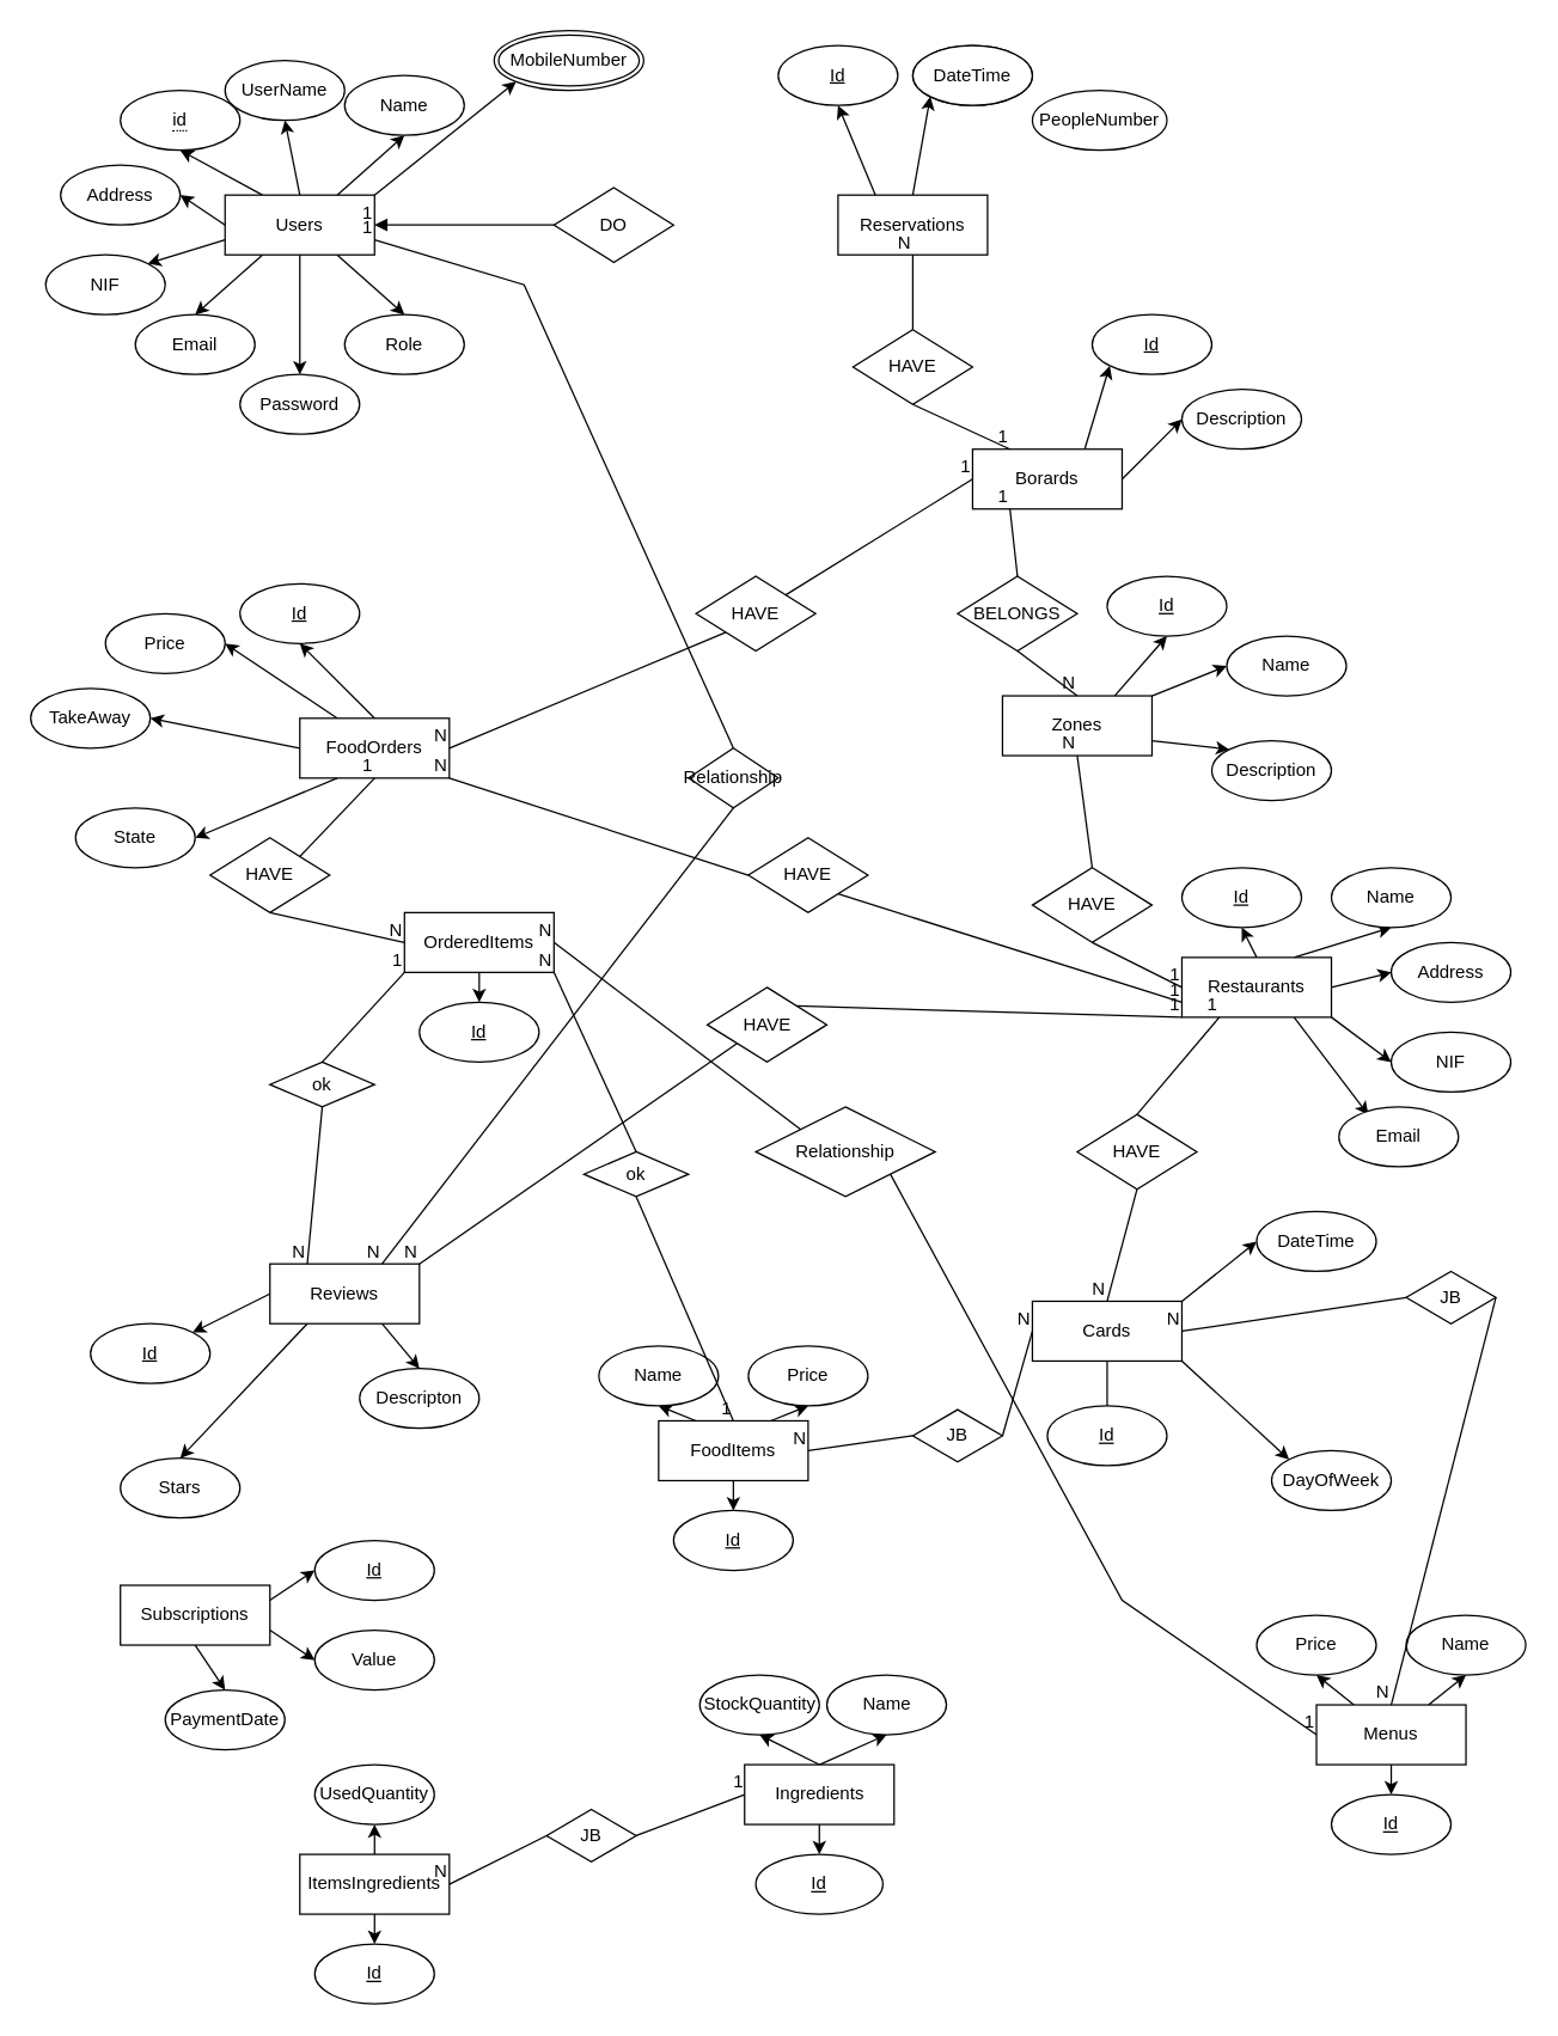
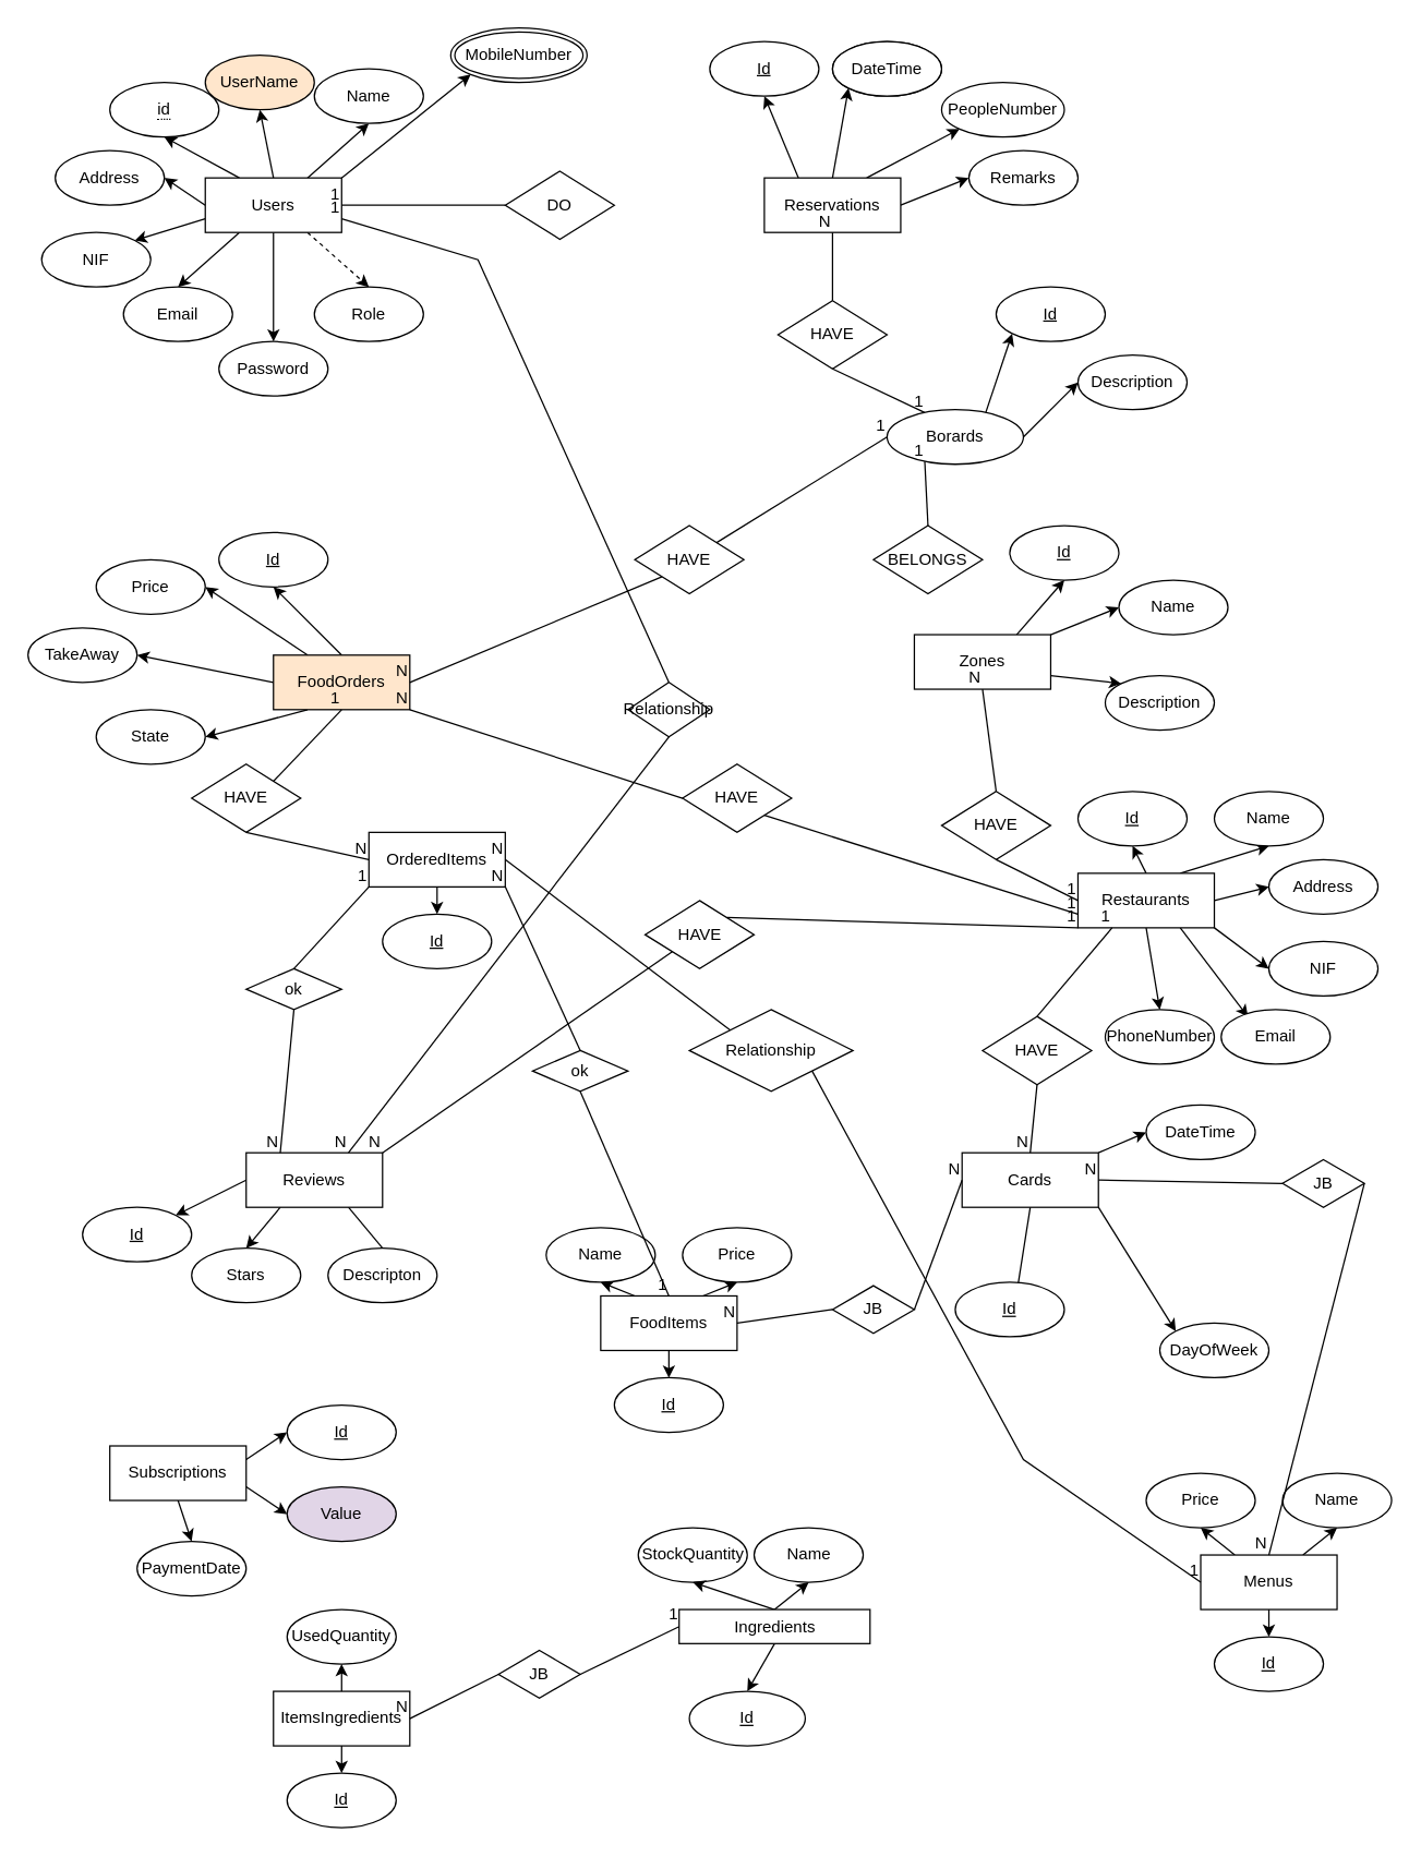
- <mxCell id="13" value="UserName" style="ellipse;whiteSpace=wrap;html=1;align=center;" parent="1" vertex="1"><mxGeometry x="150" y="40" width="80" height="40" as="geometry" /></mxCell>
+ <mxCell id="13" value="UserName" style="ellipse;whiteSpace=wrap;html=1;align=center;fillColor=#ffe6cc;" parent="1" vertex="1"><mxGeometry x="150" y="40" width="80" height="40" as="geometry" /></mxCell>
+ <mxCell id="23" style="edgeStyle=none;rounded=0;orthogonalLoop=1;jettySize=auto;html=1;exitX=0.75;exitY=0;exitDx=0;exitDy=0;entryX=0;entryY=1;entryDx=0;entryDy=0;" parent="1" source="25" target="29" edge="1"><mxGeometry relative="1" as="geometry" /></mxCell>
+ <mxCell id="30" value="Remarks" style="ellipse;whiteSpace=wrap;html=1;align=center;" parent="1" vertex="1"><mxGeometry x="710" y="110" width="80" height="40" as="geometry" /></mxCell>
+ <mxCell id="24" style="edgeStyle=none;rounded=0;orthogonalLoop=1;jettySize=auto;html=1;exitX=1;exitY=0.5;exitDx=0;exitDy=0;entryX=0;entryY=0.5;entryDx=0;entryDy=0;" parent="1" source="25" target="30" edge="1"><mxGeometry relative="1" as="geometry" /></mxCell>
- <mxCell id="117" value="" style="endArrow=block;html=1;rounded=0;entryX=1;entryY=0.5;entryDx=0;entryDy=0;exitX=0;exitY=0.5;exitDx=0;exitDy=0;" edge="1" parent="1" source="116" target="11"><mxGeometry relative="1" as="geometry"><mxPoint x="340" y="310" as="sourcePoint" /><mxPoint x="500" y="310" as="targetPoint" /></mxGeometry></mxCell>
+ <mxCell id="117" value="" style="endArrow=none;html=1;rounded=0;entryX=1;entryY=0.5;entryDx=0;entryDy=0;exitX=0;exitY=0.5;exitDx=0;exitDy=0;" edge="1" parent="1" source="116" target="11"><mxGeometry relative="1" as="geometry"><mxPoint x="340" y="310" as="sourcePoint" /><mxPoint x="500" y="310" as="targetPoint" /></mxGeometry></mxCell>
- <mxCell id="9" style="edgeStyle=none;rounded=0;orthogonalLoop=1;jettySize=auto;html=1;exitX=0.75;exitY=1;exitDx=0;exitDy=0;entryX=0.5;entryY=0;entryDx=0;entryDy=0;" parent="1" source="11" target="19" edge="1"><mxGeometry relative="1" as="geometry" /></mxCell>
+ <mxCell id="9" style="edgeStyle=none;rounded=0;orthogonalLoop=1;jettySize=auto;html=1;exitX=0.75;exitY=1;exitDx=0;exitDy=0;entryX=0.5;entryY=0;entryDx=0;entryDy=0;dashed=1;" parent="1" source="11" target="19" edge="1"><mxGeometry relative="1" as="geometry" /></mxCell>
- <mxCell id="33" value="Borards" style="whiteSpace=wrap;html=1;align=center;" parent="1" vertex="1"><mxGeometry x="650" y="300" width="100" height="40" as="geometry" /></mxCell>
+ <mxCell id="33" value="Borards" style="ellipse;whiteSpace=wrap;html=1;align=center;" parent="1" vertex="1"><mxGeometry x="650" y="300" width="100" height="40" as="geometry" /></mxCell>
- <mxCell id="125" value="" style="endArrow=none;html=1;rounded=0;entryX=0.5;entryY=0;entryDx=0;entryDy=0;exitX=0.5;exitY=1;exitDx=0;exitDy=0;" edge="1" parent="1" source="124" target="39"><mxGeometry relative="1" as="geometry"><mxPoint x="560" y="450" as="sourcePoint" /><mxPoint x="720" y="450" as="targetPoint" /></mxGeometry></mxCell>
- <mxCell id="126" value="N" style="resizable=0;html=1;whiteSpace=wrap;align=right;verticalAlign=bottom;" connectable="0" vertex="1" parent="125"><mxGeometry x="1" relative="1" as="geometry" /></mxCell>
- <mxCell id="81" value="FoodOrders" style="whiteSpace=wrap;html=1;align=center;" parent="1" vertex="1"><mxGeometry x="200" y="480" width="100" height="40" as="geometry" /></mxCell>
+ <mxCell id="81" value="FoodOrders" style="whiteSpace=wrap;html=1;align=center;fillColor=#ffe6cc;" parent="1" vertex="1"><mxGeometry x="200" y="480" width="100" height="40" as="geometry" /></mxCell>
- <mxCell id="83" value="State" style="ellipse;whiteSpace=wrap;html=1;align=center;" parent="1" vertex="1"><mxGeometry x="50" y="540" width="80" height="40" as="geometry" /></mxCell>
+ <mxCell id="83" value="State" style="ellipse;whiteSpace=wrap;html=1;align=center;" parent="1" vertex="1"><mxGeometry x="70" y="520" width="80" height="40" as="geometry" /></mxCell>
+ <mxCell id="48" style="edgeStyle=none;rounded=0;orthogonalLoop=1;jettySize=auto;html=1;exitX=0.5;exitY=1;exitDx=0;exitDy=0;entryX=0.5;entryY=0;entryDx=0;entryDy=0;" parent="1" source="49" target="52" edge="1"><mxGeometry relative="1" as="geometry" /></mxCell>
+ <mxCell id="52" value="PhoneNumber" style="ellipse;whiteSpace=wrap;html=1;align=center;" parent="1" vertex="1"><mxGeometry x="810" y="740" width="80" height="40" as="geometry" /></mxCell>
- <mxCell id="59" value="Cards" style="whiteSpace=wrap;html=1;align=center;" parent="1" vertex="1"><mxGeometry x="690" y="870" width="100" height="40" as="geometry" /></mxCell>
+ <mxCell id="59" value="Cards" style="whiteSpace=wrap;html=1;align=center;" parent="1" vertex="1"><mxGeometry x="705" y="845" width="100" height="40" as="geometry" /></mxCell>
- <mxCell id="70" style="edgeStyle=none;rounded=0;orthogonalLoop=1;jettySize=auto;html=1;exitX=0.75;exitY=1;exitDx=0;exitDy=0;entryX=0.5;entryY=0;entryDx=0;entryDy=0;" parent="1" source="73" target="76" edge="1"><mxGeometry relative="1" as="geometry" /></mxCell>
+ <mxCell id="70" style="edgeStyle=none;rounded=0;orthogonalLoop=1;jettySize=auto;html=1;exitX=0.75;exitY=1;exitDx=0;exitDy=0;entryX=0.5;entryY=0;entryDx=0;entryDy=0;endArrow=none;" parent="1" source="73" target="76" edge="1"><mxGeometry relative="1" as="geometry" /></mxCell>
- <mxCell id="75" value="Stars" style="ellipse;whiteSpace=wrap;html=1;align=center;" parent="1" vertex="1"><mxGeometry x="80" y="975" width="80" height="40" as="geometry" /></mxCell>
+ <mxCell id="75" value="Stars" style="ellipse;whiteSpace=wrap;html=1;align=center;" parent="1" vertex="1"><mxGeometry x="140" y="915" width="80" height="40" as="geometry" /></mxCell>
- <mxCell id="68" value="Value" style="ellipse;whiteSpace=wrap;html=1;align=center;" parent="1" vertex="1"><mxGeometry x="210" y="1090" width="80" height="40" as="geometry" /></mxCell>
+ <mxCell id="68" value="Value" style="ellipse;whiteSpace=wrap;html=1;align=center;fillColor=#e1d5e7;" parent="1" vertex="1"><mxGeometry x="210" y="1090" width="80" height="40" as="geometry" /></mxCell>
- <mxCell id="69" value="PaymentDate" style="ellipse;whiteSpace=wrap;html=1;align=center;" parent="1" vertex="1"><mxGeometry x="110" y="1130" width="80" height="40" as="geometry" /></mxCell>
+ <mxCell id="69" value="PaymentDate" style="ellipse;whiteSpace=wrap;html=1;align=center;" parent="1" vertex="1"><mxGeometry x="100" y="1130" width="80" height="40" as="geometry" /></mxCell>
- <mxCell id="100" value="Ingredients" style="whiteSpace=wrap;html=1;align=center;" parent="1" vertex="1"><mxGeometry x="497.5" y="1180" width="100" height="40" as="geometry" /></mxCell>
+ <mxCell id="100" value="Ingredients" style="whiteSpace=wrap;html=1;align=center;" parent="1" vertex="1"><mxGeometry x="497.5" y="1180" width="140" height="25" as="geometry" /></mxCell>
